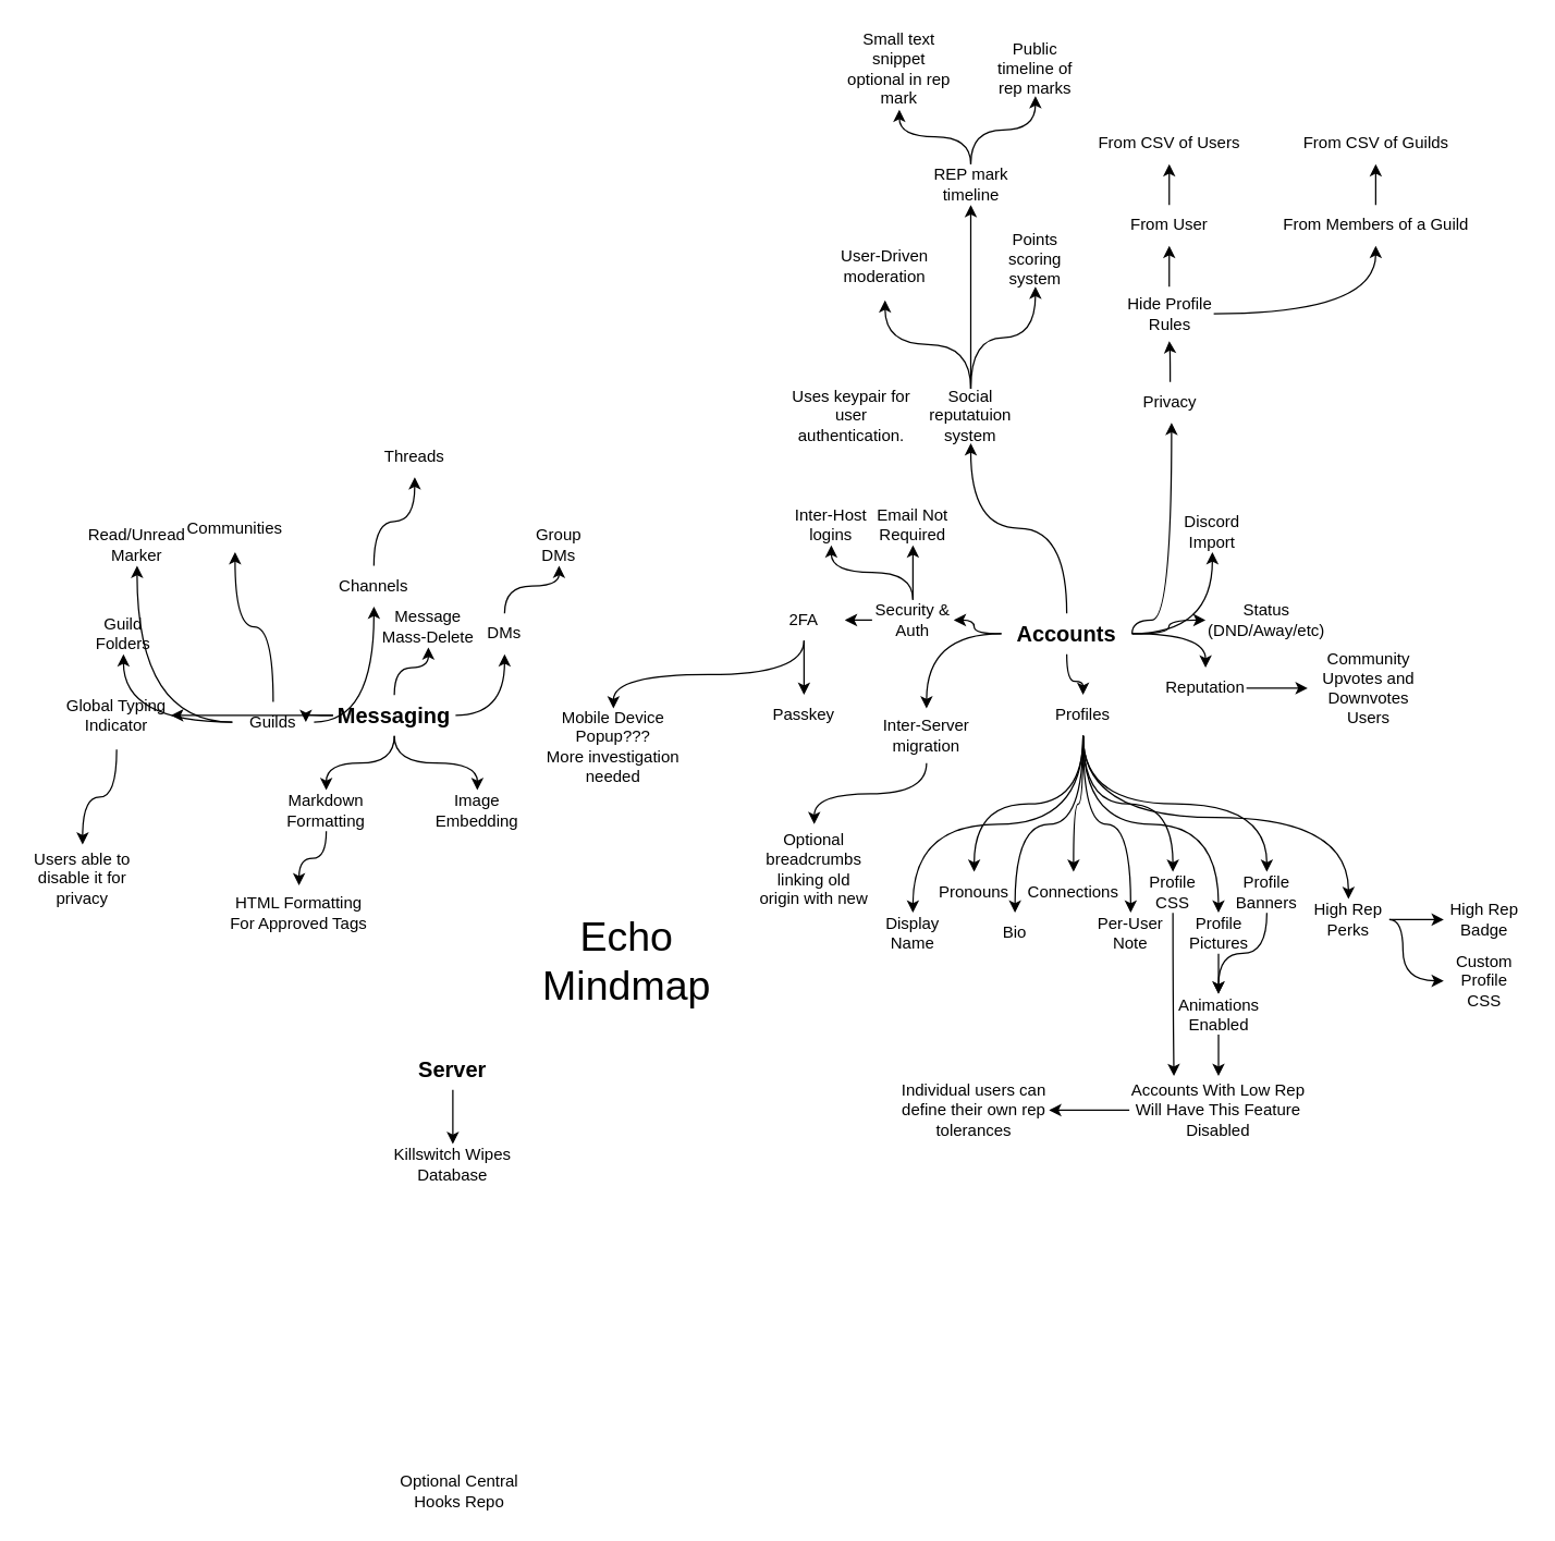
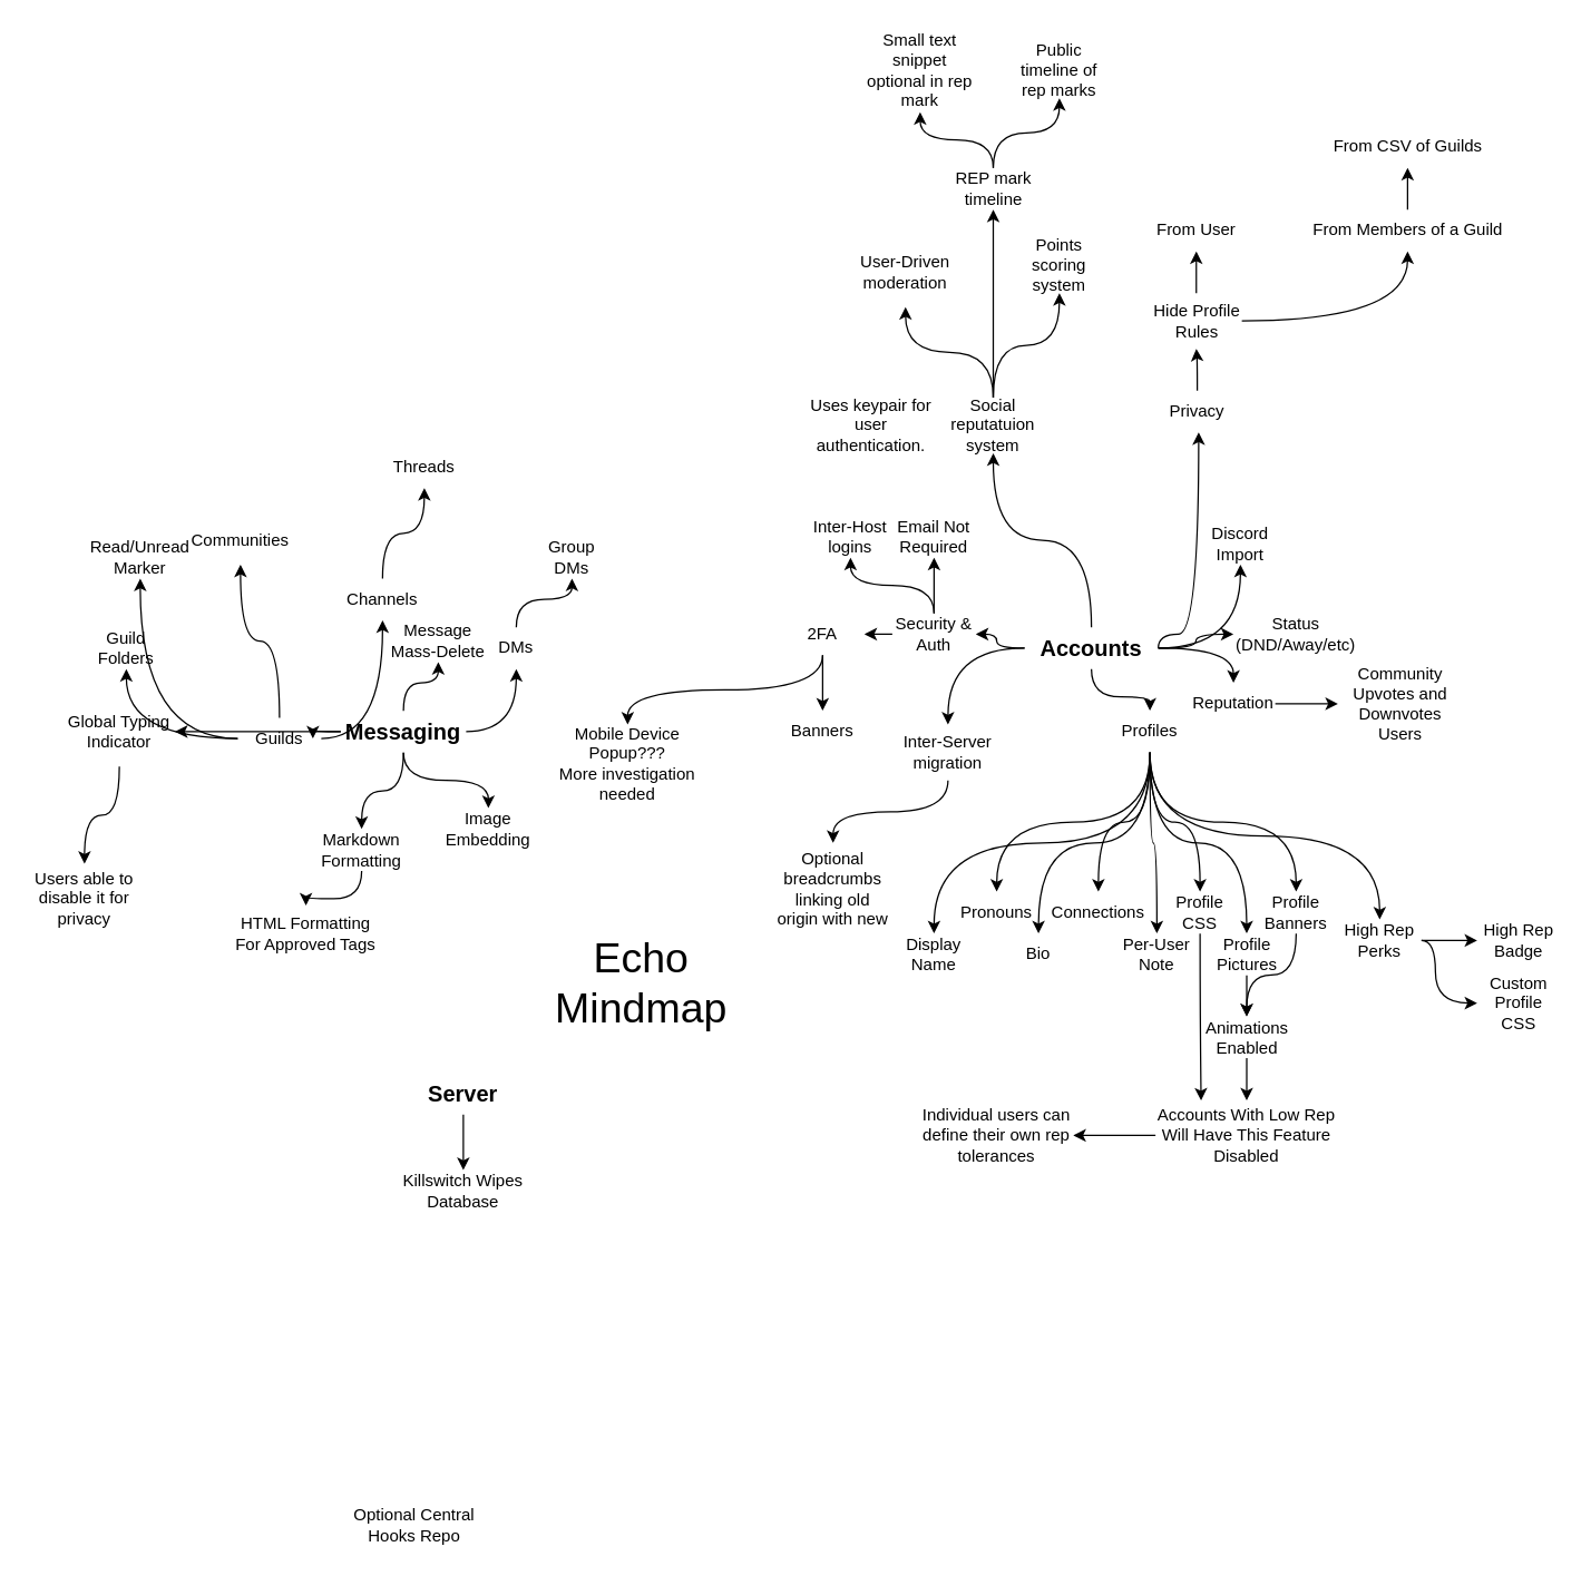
- <mxCell id="95" value="From CSV of Users" style="text;html=1;align=center;verticalAlign=middle;resizable=0;points=[];autosize=1;strokeColor=none;fillColor=none;" parent="1" vertex="1"><mxGeometry x="793.25" y="90" width="130" height="30" as="geometry" /></mxCell>
- <mxCell id="93" value="" style="edgeStyle=orthogonalEdgeStyle;rounded=0;orthogonalLoop=1;jettySize=auto;html=1;curved=1;" parent="1" source="94" target="95" edge="1"><mxGeometry relative="1" as="geometry" /></mxCell>
- <mxCell id="65" value="Passkey" style="text;html=1;align=center;verticalAlign=middle;whiteSpace=wrap;rounded=0;" parent="1" vertex="1"><mxGeometry x="560" y="510" width="60" height="30" as="geometry" /></mxCell>
+ <mxCell id="65" value="Banners" style="text;html=1;align=center;verticalAlign=middle;whiteSpace=wrap;rounded=0;" parent="1" vertex="1"><mxGeometry x="560" y="510" width="60" height="30" as="geometry" /></mxCell>
- <mxCell id="27" value="Profiles" style="text;html=1;align=center;verticalAlign=middle;whiteSpace=wrap;rounded=0;" parent="1" vertex="1"><mxGeometry x="765" y="510" width="60" height="30" as="geometry" /></mxCell>
+ <mxCell id="27" value="Profiles" style="text;html=1;align=center;verticalAlign=middle;whiteSpace=wrap;rounded=0;" parent="1" vertex="1"><mxGeometry x="795" y="510" width="60" height="30" as="geometry" /></mxCell>
- <mxCell id="40" value="Markdown Formatting" style="text;html=1;align=center;verticalAlign=middle;whiteSpace=wrap;rounded=0;" parent="1" vertex="1"><mxGeometry x="204" y="580" width="70" height="30" as="geometry" /></mxCell>
+ <mxCell id="40" value="Markdown Formatting" style="text;html=1;align=center;verticalAlign=middle;whiteSpace=wrap;rounded=0;" parent="1" vertex="1"><mxGeometry x="224" y="595" width="70" height="30" as="geometry" /></mxCell>
- <mxCell id="117" value="Optional Central Hooks Repo" style="text;html=1;align=center;verticalAlign=middle;whiteSpace=wrap;rounded=0;" vertex="1" parent="1"><mxGeometry x="284" y="1080" width="106" height="30" as="geometry" /></mxCell>
+ <mxCell id="117" value="Optional Central Hooks Repo" style="text;html=1;align=center;verticalAlign=middle;whiteSpace=wrap;rounded=0;" vertex="1" parent="1"><mxGeometry x="244" y="1080" width="106" height="30" as="geometry" /></mxCell>
